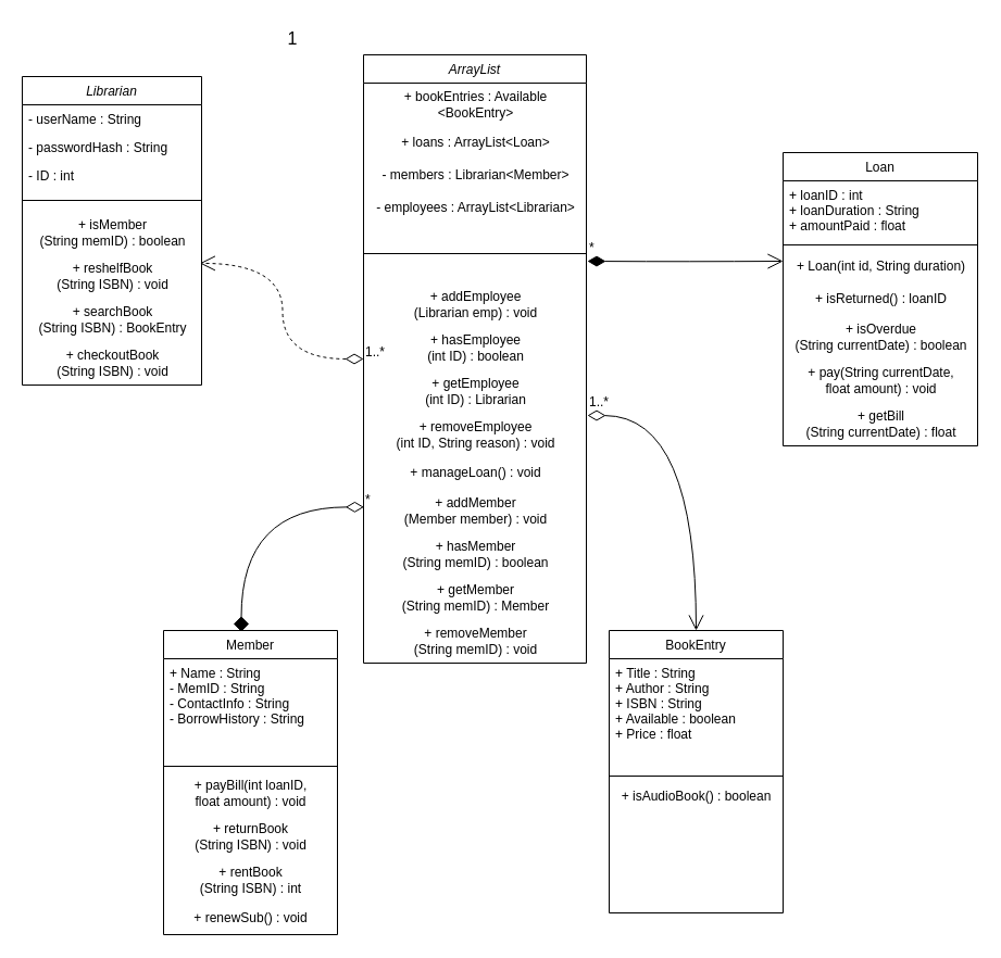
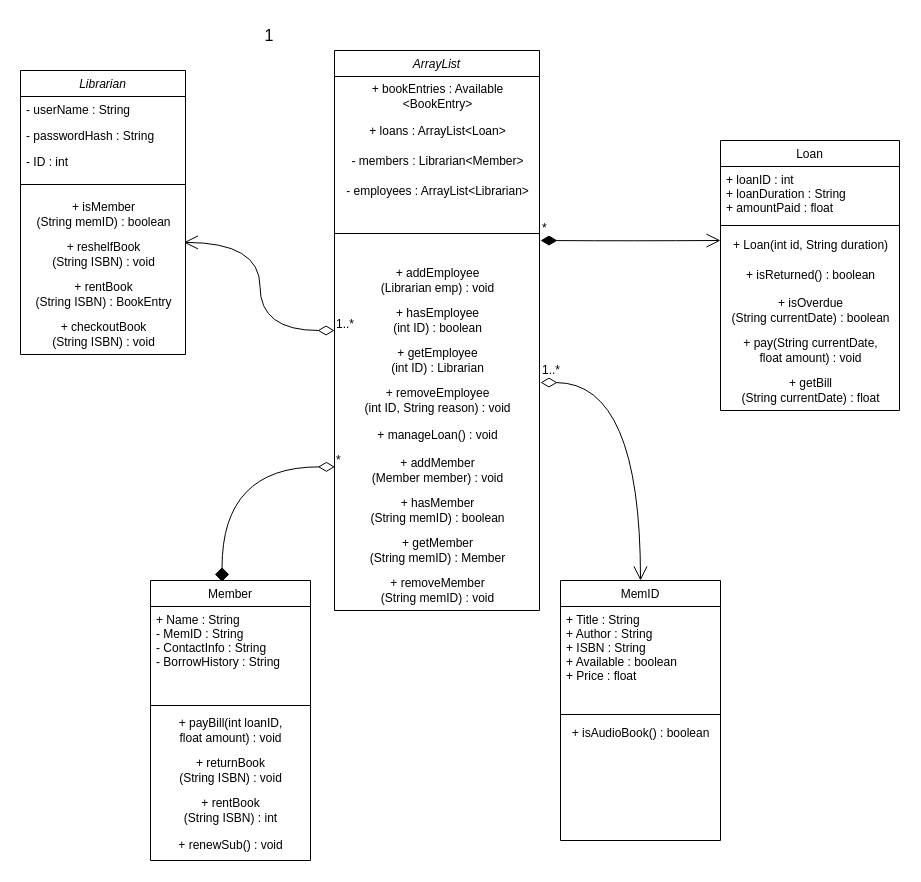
- <mxCell id="26" value="+ isReturned() : loanID" style="text;html=1;align=center;verticalAlign=middle;resizable=0;points=[];autosize=1;strokeColor=none;fillColor=none;" parent="22" vertex="1"><mxGeometry y="120" width="179" height="30" as="geometry" /></mxCell>
+ <mxCell id="26" value="+ isReturned() : boolean" style="text;html=1;align=center;verticalAlign=middle;resizable=0;points=[];autosize=1;strokeColor=none;fillColor=none;" parent="22" vertex="1"><mxGeometry y="120" width="179" height="30" as="geometry" /></mxCell>
- <mxCell id="46" value="1..*" style="endArrow=open;html=1;endSize=12;startArrow=diamondThin;startSize=14;startFill=0;edgeStyle=orthogonalEdgeStyle;align=left;verticalAlign=bottom;rounded=0;fontSize=12;curved=1;exitX=0;exitY=0.5;exitDx=0;exitDy=0;entryX=0.99;entryY=0.198;entryDx=0;entryDy=0;entryPerimeter=0;dashed=1;" edge="1" parent="1" source="30" target="8"><mxGeometry x="-1" y="3" relative="1" as="geometry"><mxPoint x="270" y="224" as="sourcePoint" /><mxPoint x="190" y="230" as="targetPoint" /></mxGeometry></mxCell>
+ <mxCell id="46" value="1..*" style="endArrow=open;html=1;endSize=12;startArrow=diamondThin;startSize=14;startFill=0;edgeStyle=orthogonalEdgeStyle;align=left;verticalAlign=bottom;rounded=0;fontSize=12;curved=1;exitX=0;exitY=0.5;exitDx=0;exitDy=0;entryX=0.99;entryY=0.198;entryDx=0;entryDy=0;entryPerimeter=0;" edge="1" parent="1" source="30" target="8"><mxGeometry x="-1" y="3" relative="1" as="geometry"><mxPoint x="270" y="224" as="sourcePoint" /><mxPoint x="190" y="230" as="targetPoint" /></mxGeometry></mxCell>
- <mxCell id="9" value="+ searchBook&lt;div&gt;(String ISBN) : BookEntry&lt;/div&gt;" style="text;html=1;align=center;verticalAlign=middle;resizable=0;points=[];autosize=1;strokeColor=none;fillColor=none;" parent="2" vertex="1"><mxGeometry y="204" width="165" height="40" as="geometry" /></mxCell>
+ <mxCell id="9" value="+ rentBook&lt;div&gt;(String ISBN) : BookEntry&lt;/div&gt;" style="text;html=1;align=center;verticalAlign=middle;resizable=0;points=[];autosize=1;strokeColor=none;fillColor=none;" parent="2" vertex="1"><mxGeometry y="204" width="165" height="40" as="geometry" /></mxCell>
- <mxCell id="18" value="BookEntry" style="swimlane;fontStyle=0;align=center;verticalAlign=top;childLayout=stackLayout;horizontal=1;startSize=26;horizontalStack=0;resizeParent=1;resizeLast=0;collapsible=1;marginBottom=0;rounded=0;shadow=0;strokeWidth=1;" parent="1" vertex="1"><mxGeometry x="560" y="580" width="160" height="260" as="geometry"><mxRectangle x="340" y="380" width="170" height="26" as="alternateBounds" /></mxGeometry></mxCell>
+ <mxCell id="18" value="MemID" style="swimlane;fontStyle=0;align=center;verticalAlign=top;childLayout=stackLayout;horizontal=1;startSize=26;horizontalStack=0;resizeParent=1;resizeLast=0;collapsible=1;marginBottom=0;rounded=0;shadow=0;strokeWidth=1;" parent="1" vertex="1"><mxGeometry x="560" y="580" width="160" height="260" as="geometry"><mxRectangle x="340" y="380" width="170" height="26" as="alternateBounds" /></mxGeometry></mxCell>
